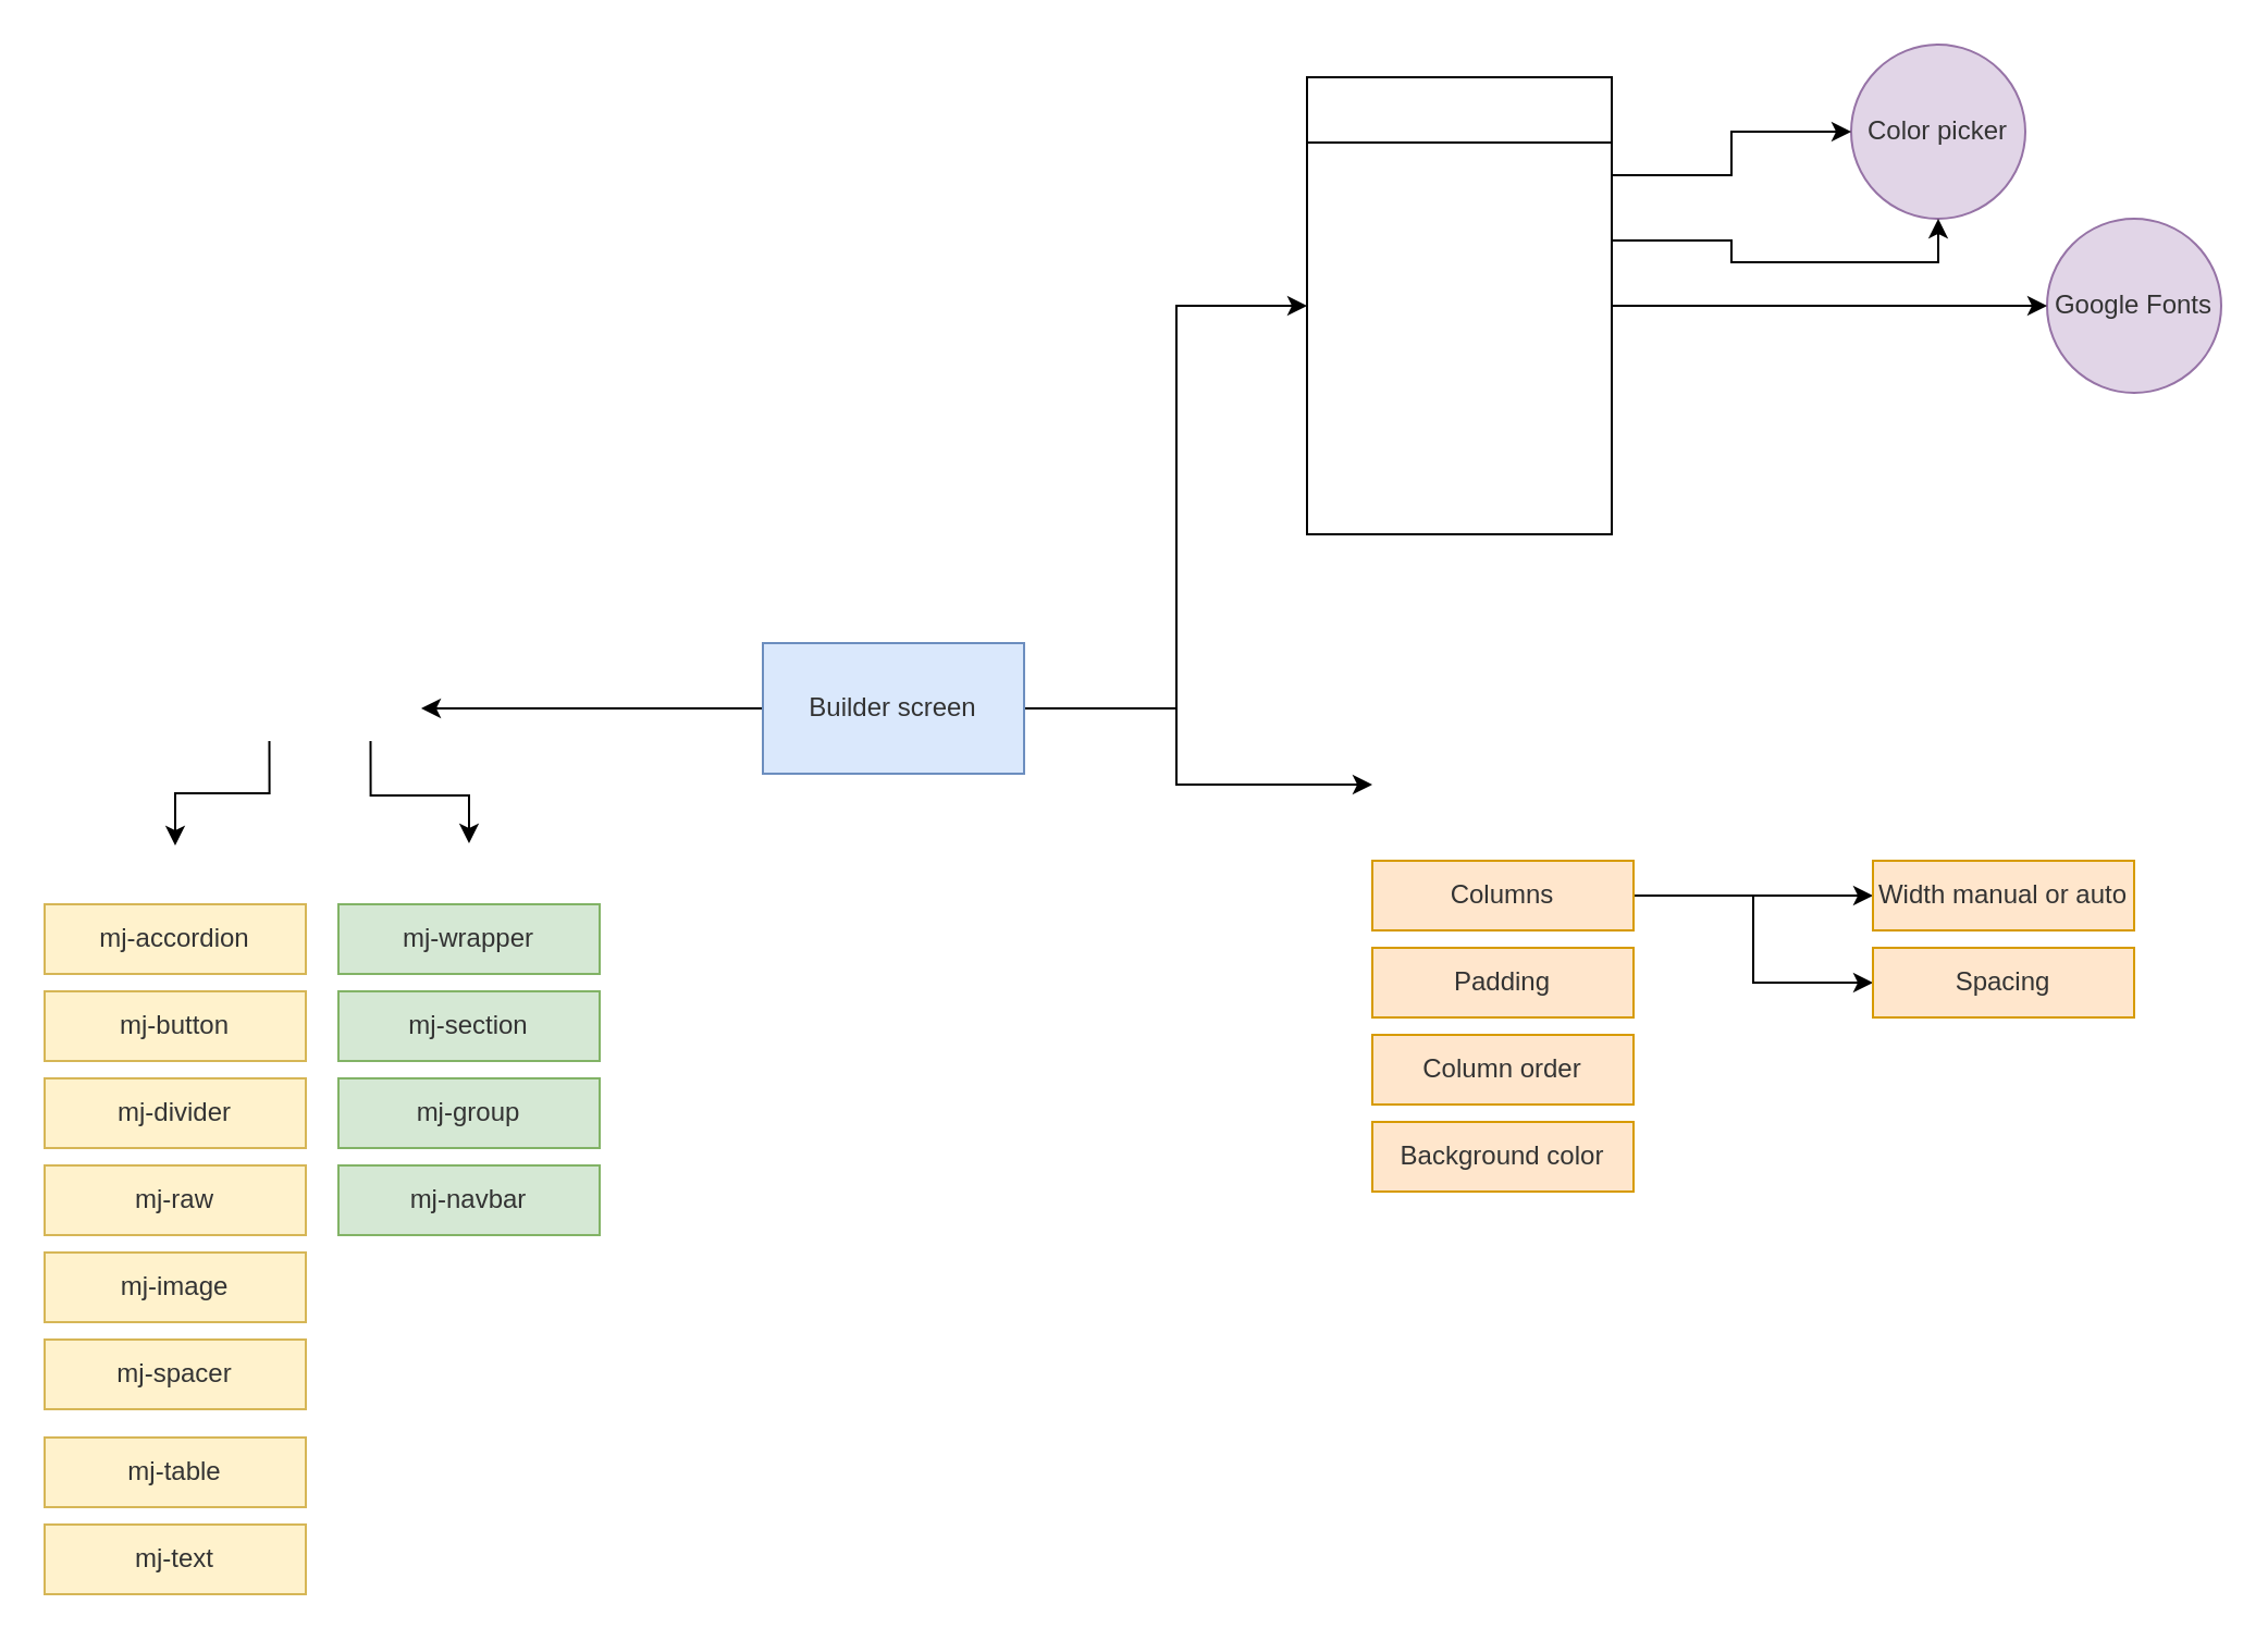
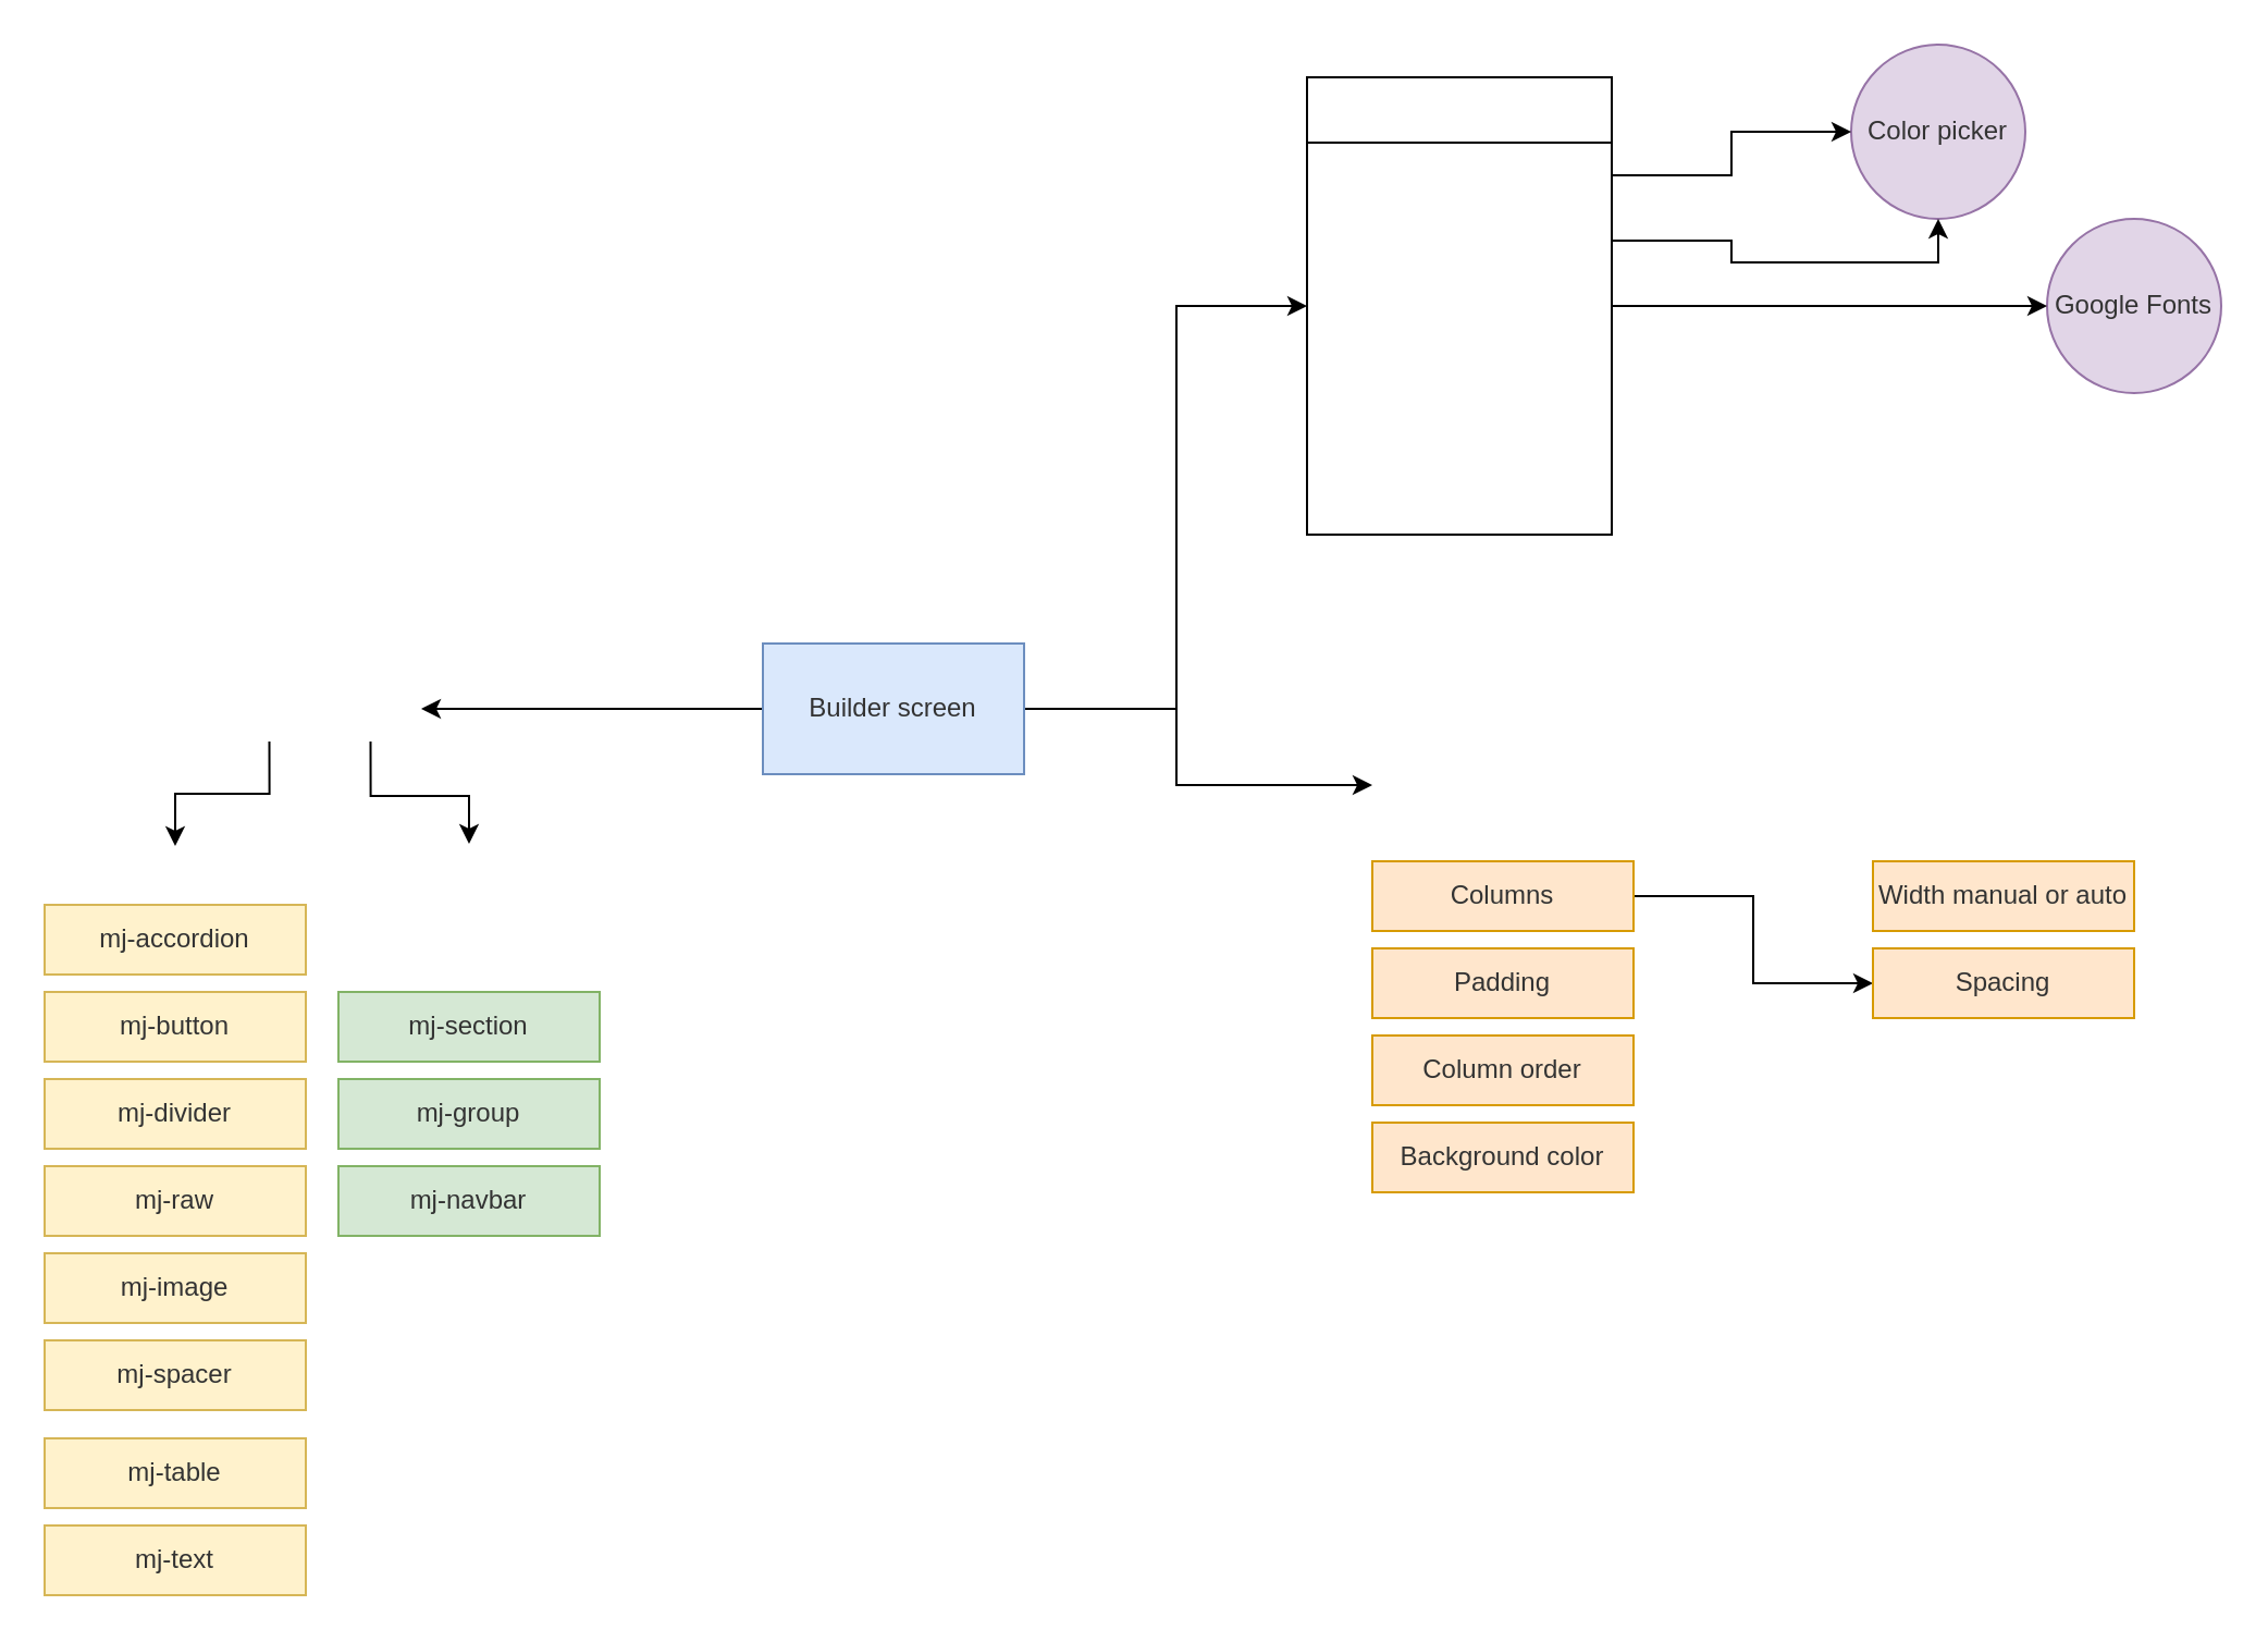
- <mxCell id="15" style="edgeStyle=orthogonalEdgeStyle;rounded=0;orthogonalLoop=1;jettySize=auto;html=1;exitX=1;exitY=0.5;exitDx=0;exitDy=0;entryX=0;entryY=0.5;entryDx=0;entryDy=0;fontColor=#333333;" parent="1" source="17" target="20" edge="1"><mxGeometry relative="1" as="geometry" /></mxCell>
- <mxCell id="38" value="mj-wrapper" style="rounded=0;whiteSpace=wrap;html=1;fillColor=#d5e8d4;strokeColor=#82b366;fontColor=#333333;" parent="1" vertex="1"><mxGeometry x="155" y="415" width="120" height="32" as="geometry" /></mxCell>
